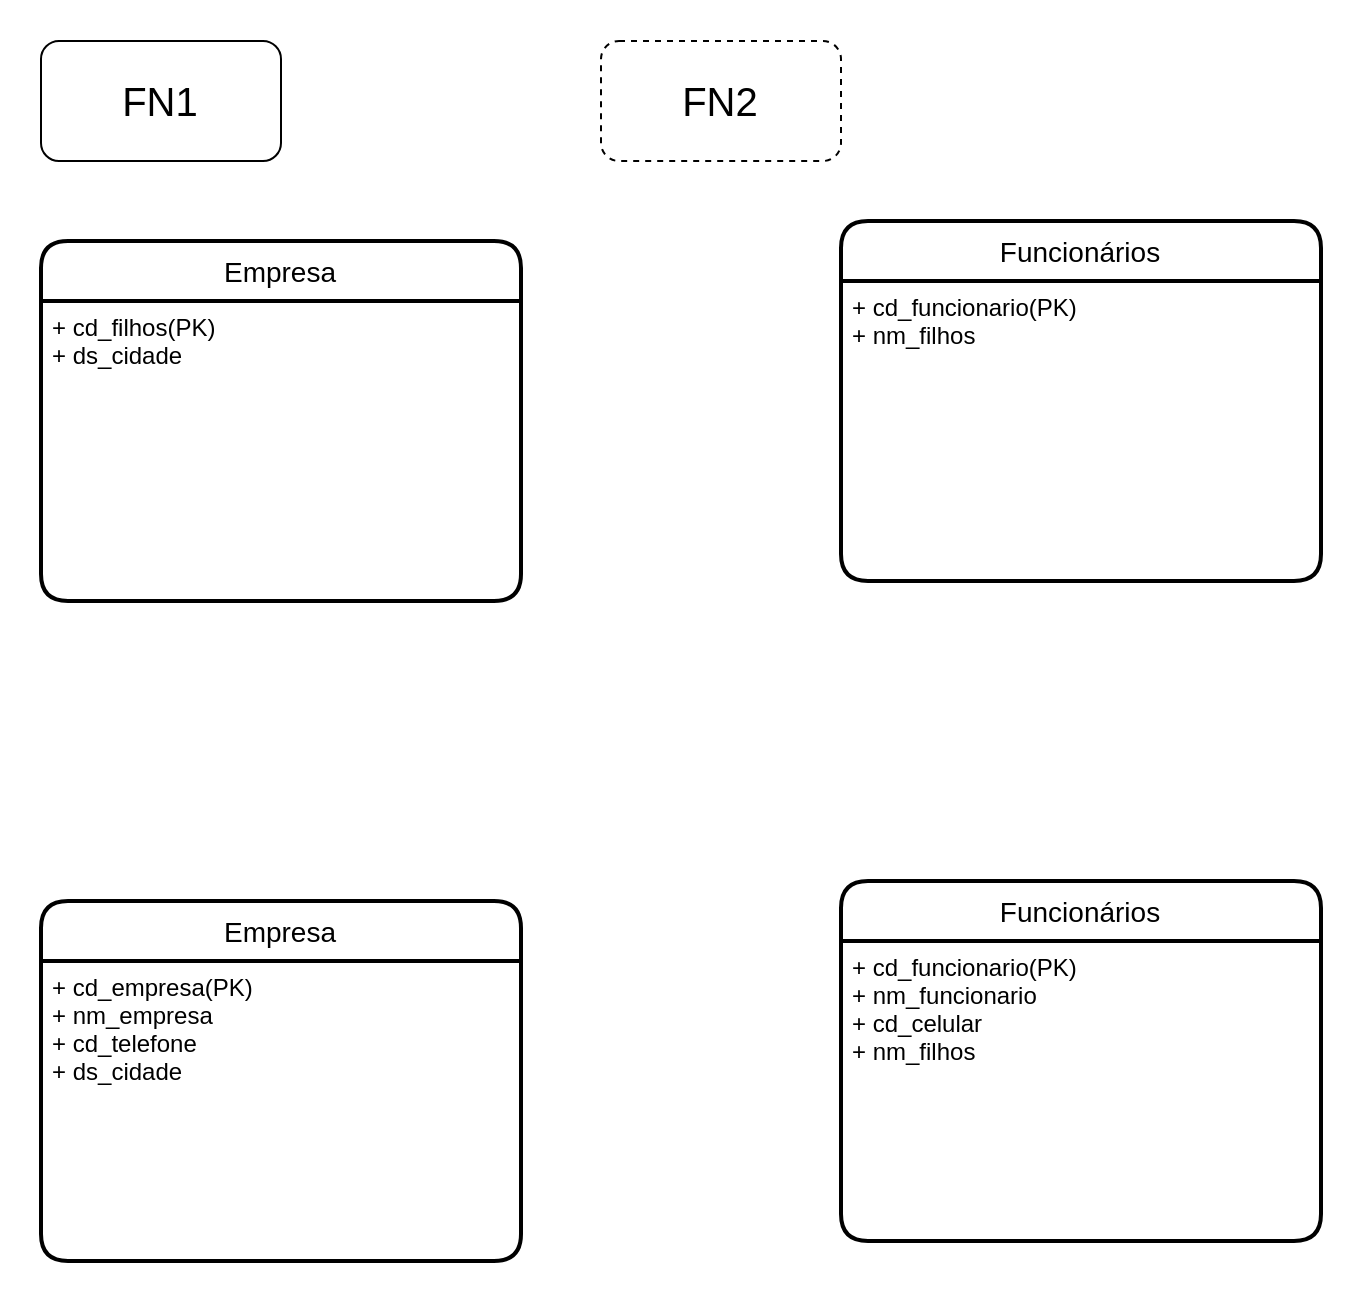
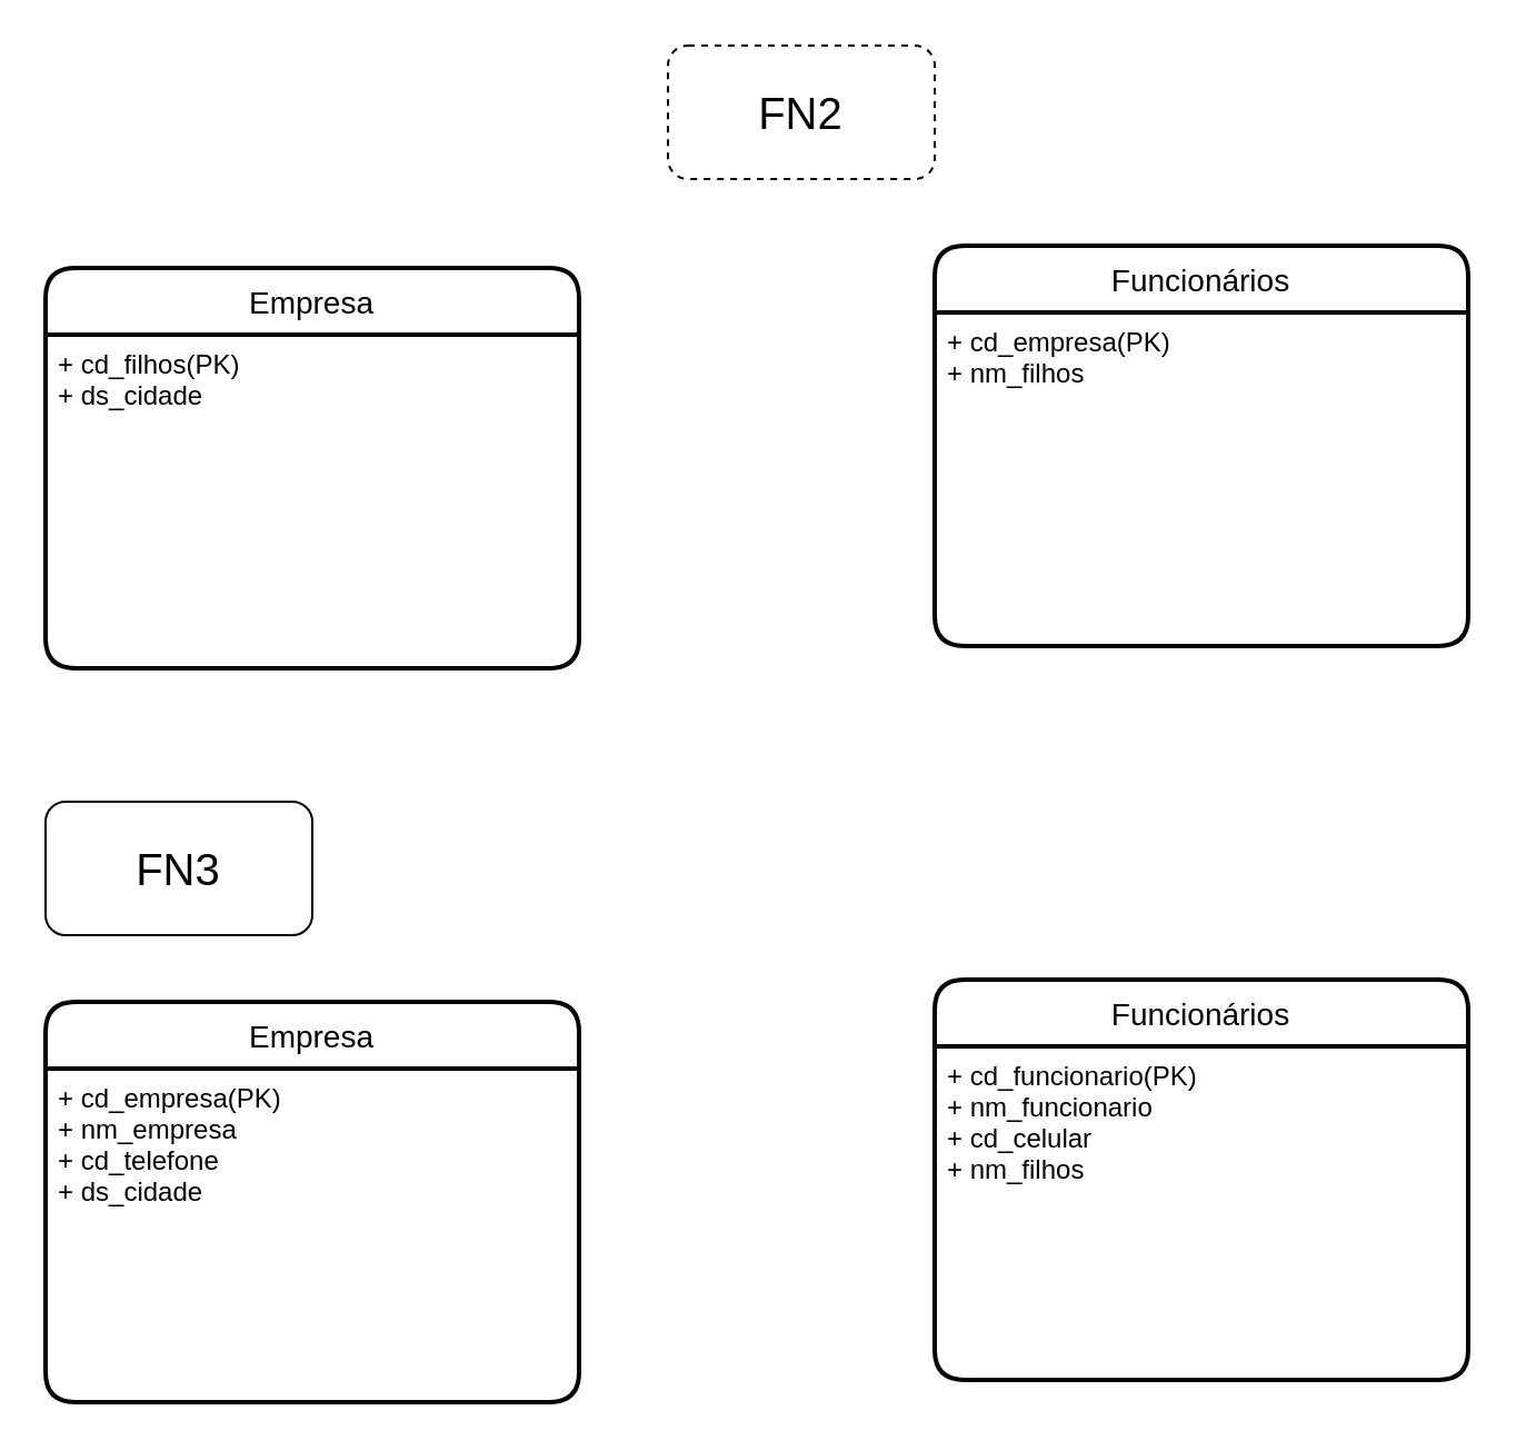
- <mxCell id="2" value="&lt;font style=&quot;font-size: 20px&quot;&gt;FN1&lt;/font&gt;" style="rounded=1;whiteSpace=wrap;html=1;" vertex="1" parent="1"><mxGeometry x="20" y="20" width="120" height="60" as="geometry" /></mxCell>
- <mxCell id="8" value="+ cd_funcionario(PK)&#10;+ nm_filhos" style="align=left;strokeColor=none;fillColor=none;spacingLeft=4;fontSize=12;verticalAlign=top;resizable=0;rotatable=0;part=1;" vertex="1" parent="7"><mxGeometry y="30" width="240" height="150" as="geometry" /></mxCell>
+ <mxCell id="8" value="+ cd_empresa(PK)&#10;+ nm_filhos" style="align=left;strokeColor=none;fillColor=none;spacingLeft=4;fontSize=12;verticalAlign=top;resizable=0;rotatable=0;part=1;" vertex="1" parent="7"><mxGeometry y="30" width="240" height="150" as="geometry" /></mxCell>
+ <mxCell id="4" value="&lt;font style=&quot;font-size: 20px&quot;&gt;FN3&lt;/font&gt;" style="rounded=1;whiteSpace=wrap;html=1;" vertex="1" parent="1"><mxGeometry x="20" y="360" width="120" height="60" as="geometry" /></mxCell>
